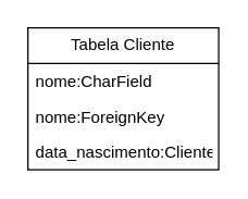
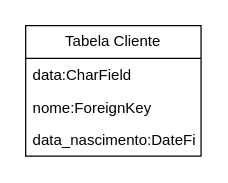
- <mxCell id="3" value="nome:CharField" style="text;strokeColor=none;fillColor=none;align=left;verticalAlign=top;spacingLeft=4;spacingRight=4;overflow=hidden;rotatable=0;points=[[0,0.5],[1,0.5]];portConstraint=eastwest;whiteSpace=wrap;html=1;" vertex="1" parent="2"><mxGeometry y="26" width="140" height="26" as="geometry" /></mxCell>
+ <mxCell id="3" value="data:CharField" style="text;strokeColor=none;fillColor=none;align=left;verticalAlign=top;spacingLeft=4;spacingRight=4;overflow=hidden;rotatable=0;points=[[0,0.5],[1,0.5]];portConstraint=eastwest;whiteSpace=wrap;html=1;" vertex="1" parent="2"><mxGeometry y="26" width="140" height="26" as="geometry" /></mxCell>
- <mxCell id="5" value="data_nascimento:Cliente" style="text;strokeColor=none;fillColor=none;align=left;verticalAlign=top;spacingLeft=4;spacingRight=4;overflow=hidden;rotatable=0;points=[[0,0.5],[1,0.5]];portConstraint=eastwest;whiteSpace=wrap;html=1;" vertex="1" parent="2"><mxGeometry y="78" width="140" height="26" as="geometry" /></mxCell>
+ <mxCell id="5" value="data_nascimento:DateField" style="text;strokeColor=none;fillColor=none;align=left;verticalAlign=top;spacingLeft=4;spacingRight=4;overflow=hidden;rotatable=0;points=[[0,0.5],[1,0.5]];portConstraint=eastwest;whiteSpace=wrap;html=1;" vertex="1" parent="2"><mxGeometry y="78" width="140" height="26" as="geometry" /></mxCell>
